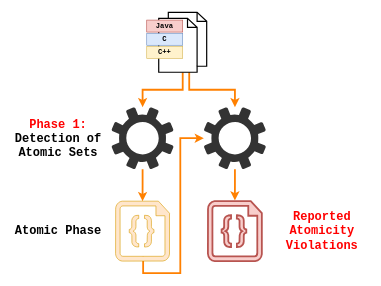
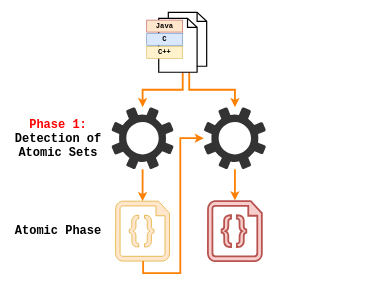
- <mxCell id="9" value="Java" style="rounded=0;whiteSpace=wrap;html=1;fillColor=#f8cecc;strokeColor=#b85450;fontStyle=1;fontFamily=Courier New;" parent="1" vertex="1"><mxGeometry x="244" y="33" width="60" height="20" as="geometry" /></mxCell>
+ <mxCell id="9" value="Java" style="rounded=0;whiteSpace=wrap;html=1;fillColor=#ffe6cc;strokeColor=#b85450;fontStyle=1;fontFamily=Courier New;" parent="1" vertex="1"><mxGeometry x="244" y="33" width="60" height="20" as="geometry" /></mxCell>
- <mxCell id="12" value="Reported Atomicity Violations" style="text;html=1;strokeColor=none;fillColor=none;align=center;verticalAlign=middle;whiteSpace=wrap;rounded=0;fontSize=20;fontFamily=Courier New;fontStyle=1;fontColor=#FF0000;" parent="1" vertex="1"><mxGeometry x="460" y="352.5" width="153" height="65" as="geometry" /></mxCell>
